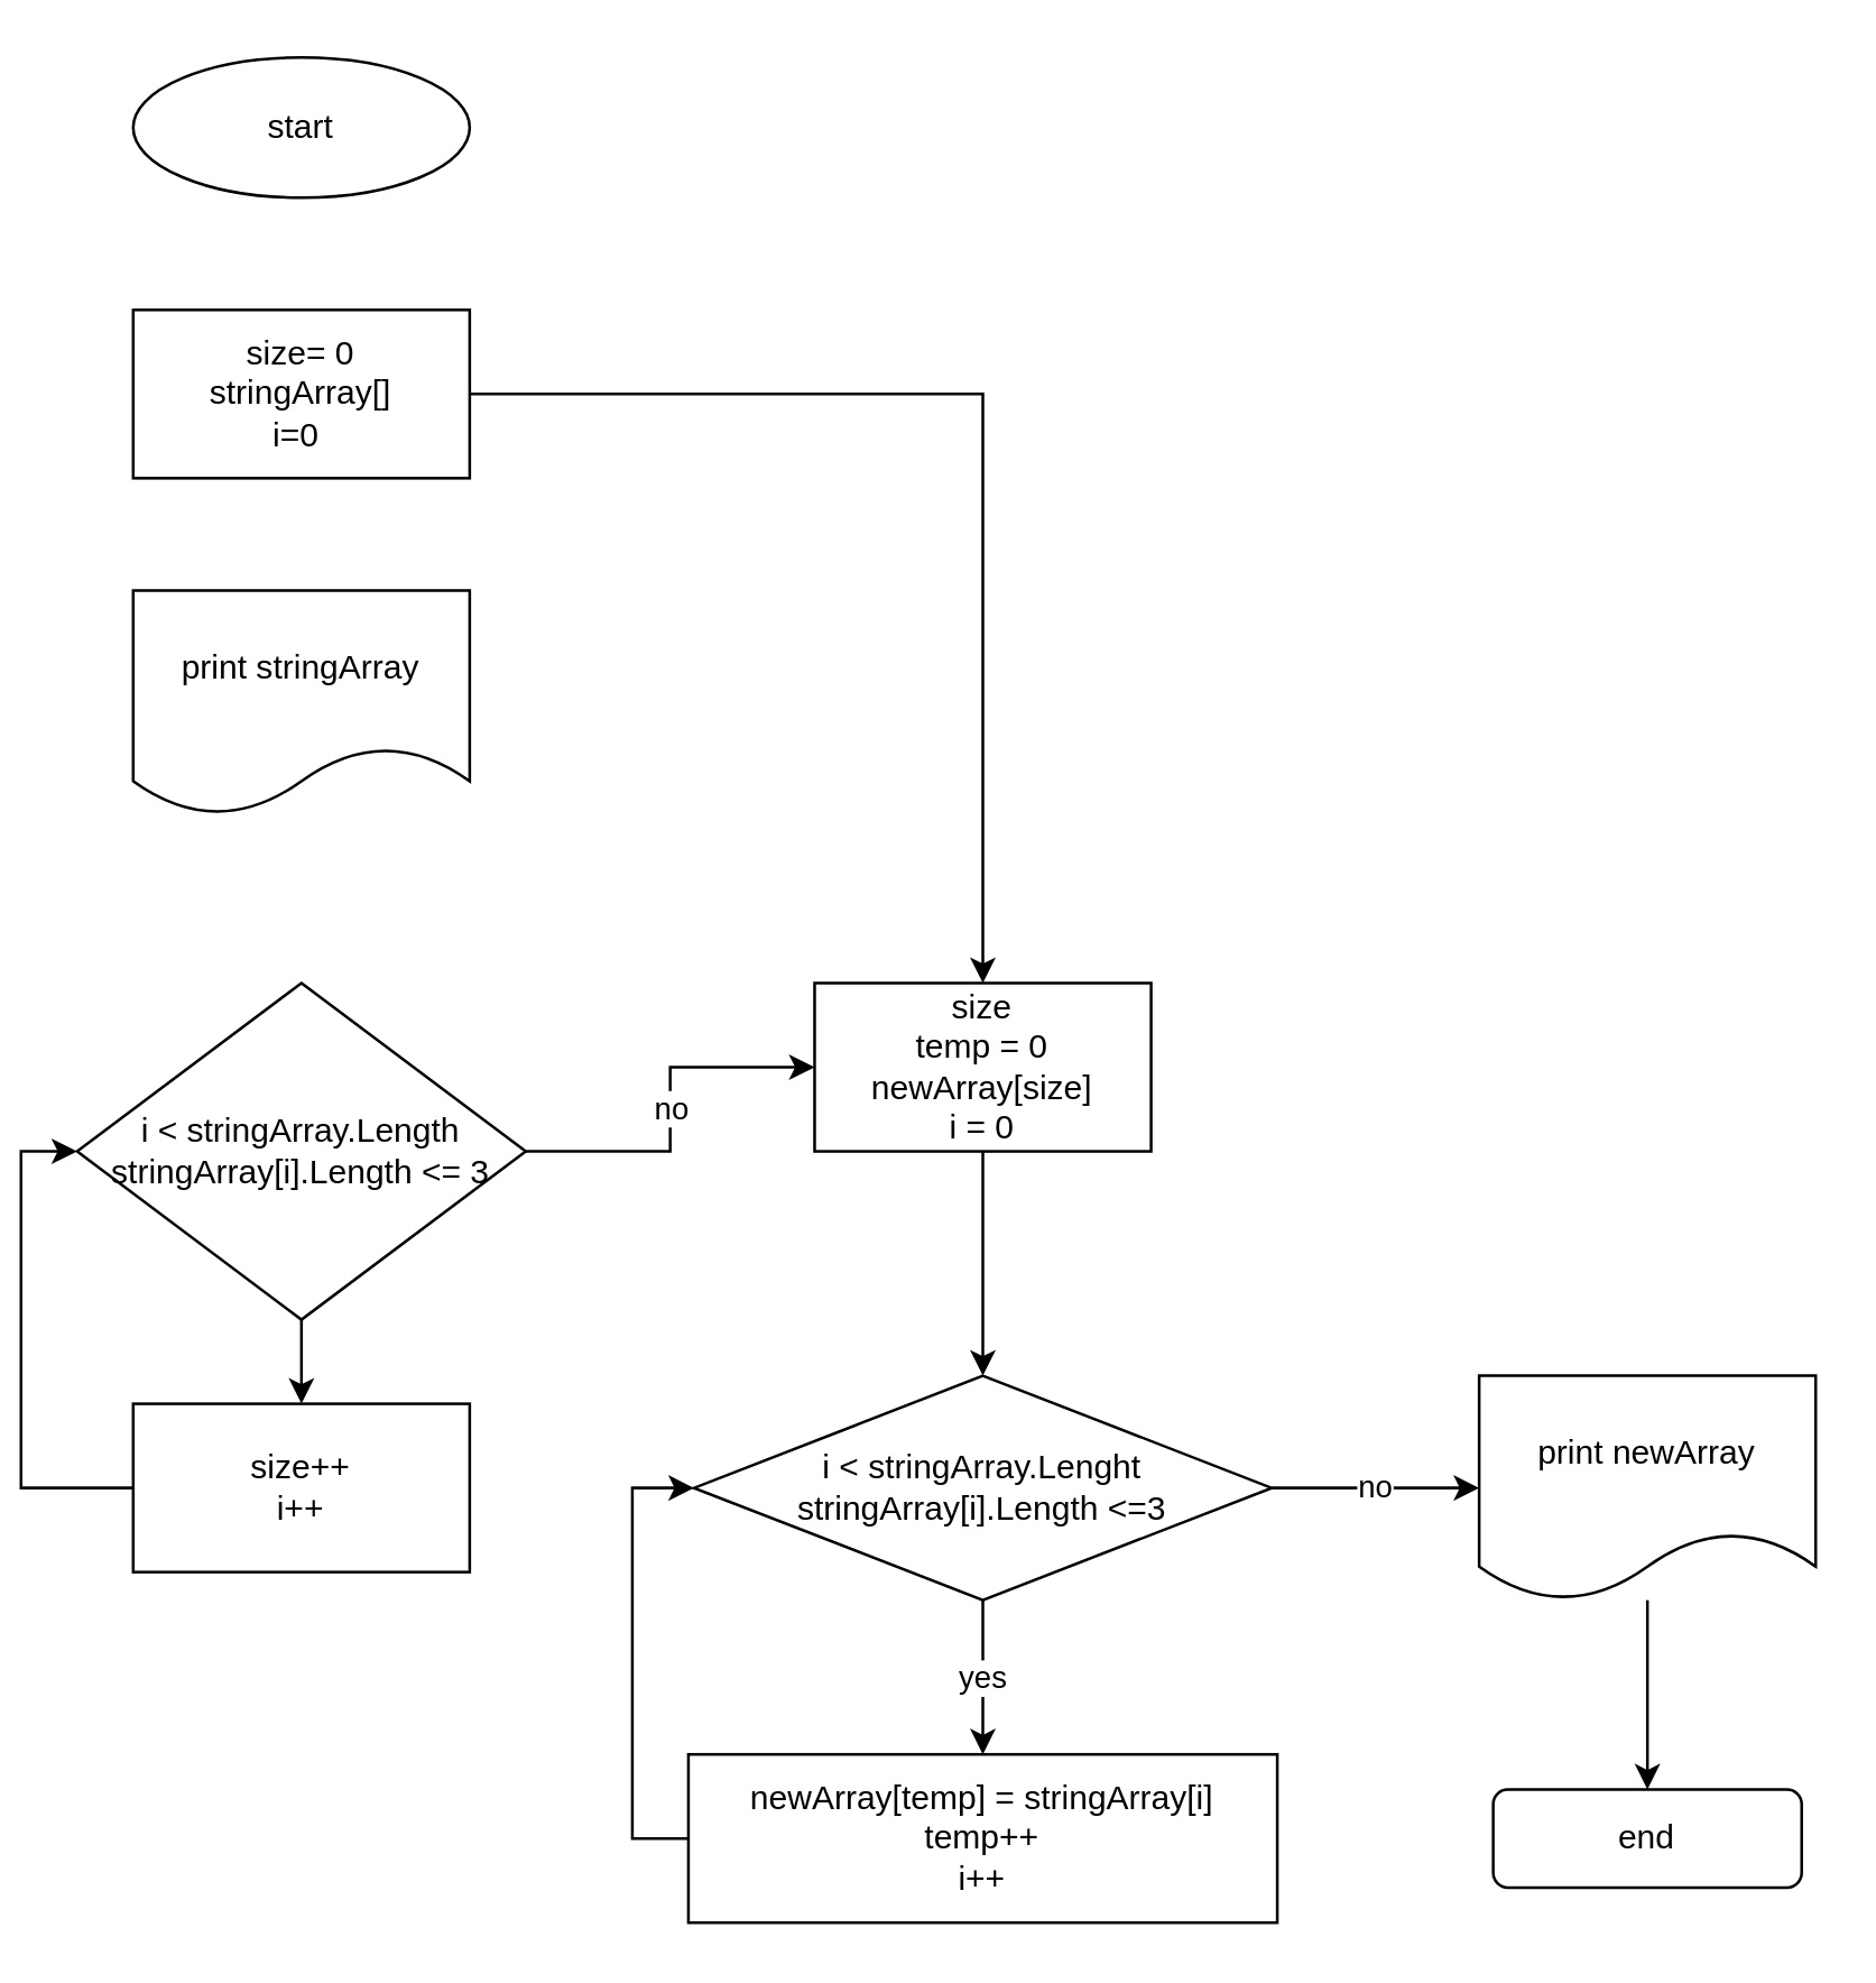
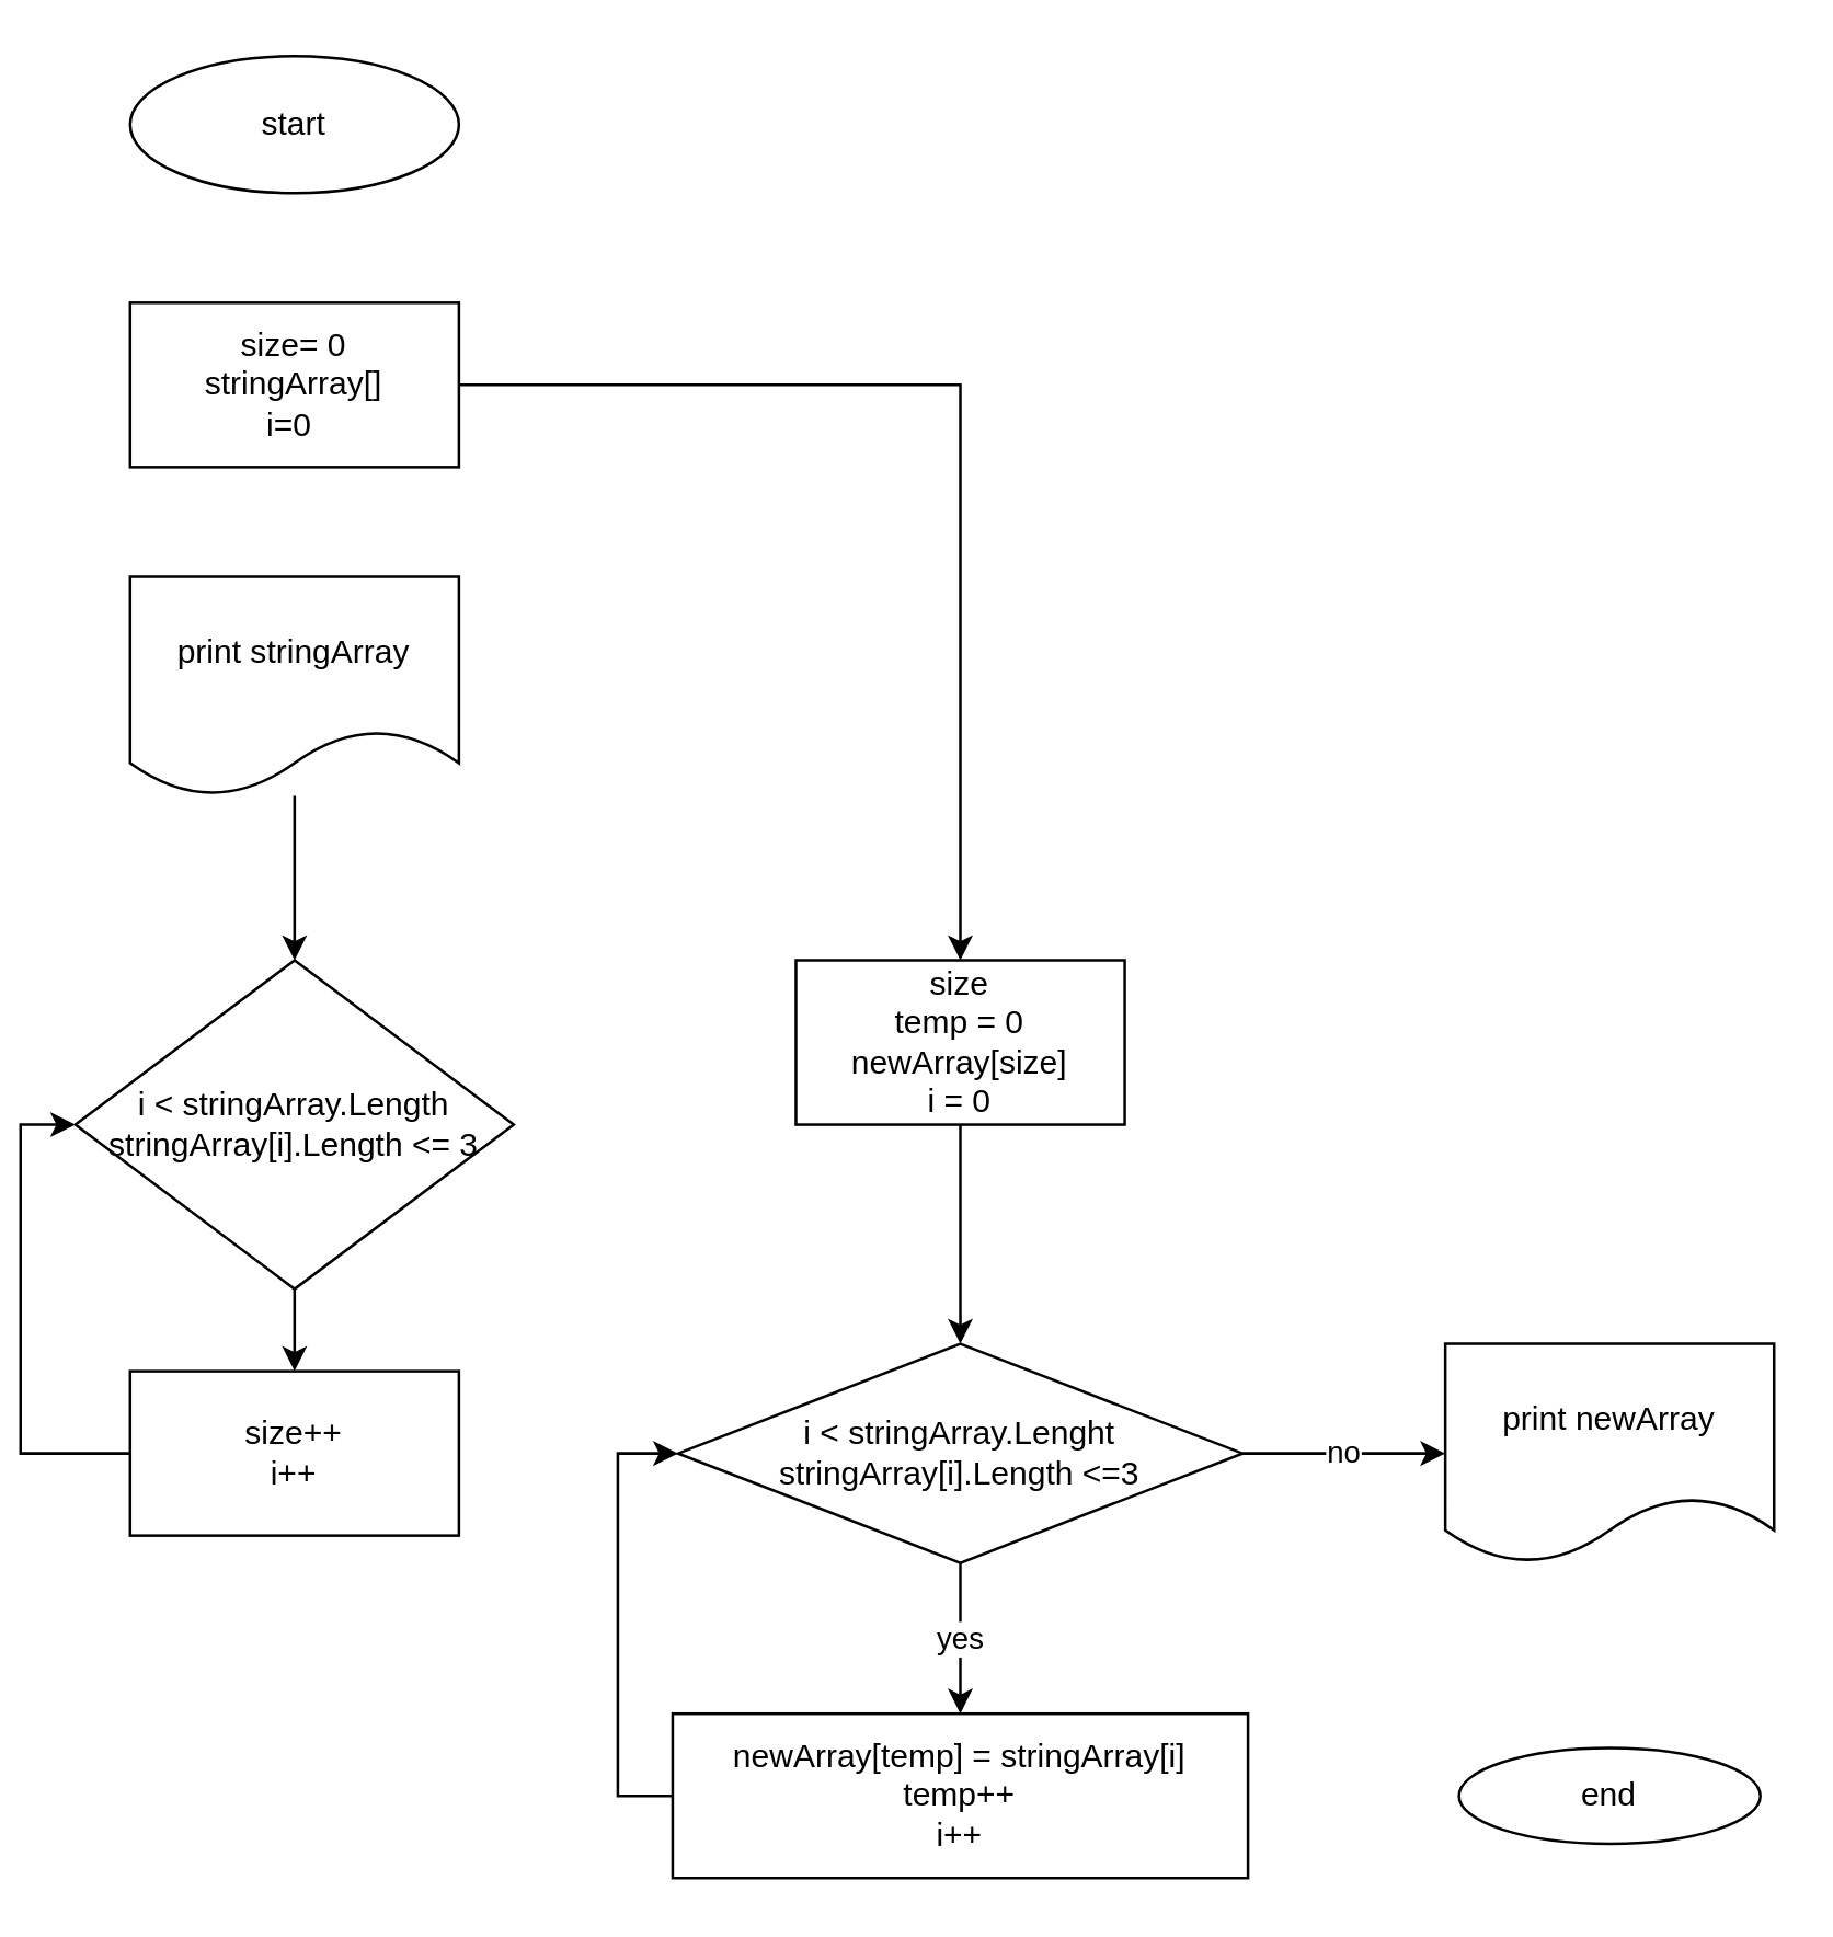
+ <mxCell id="20" value="" style="edgeStyle=orthogonalEdgeStyle;rounded=0;orthogonalLoop=1;jettySize=auto;html=1;" edge="1" parent="1" source="21" target="7"><mxGeometry relative="1" as="geometry" /></mxCell>
- <mxCell id="5" value="no" style="edgeStyle=orthogonalEdgeStyle;rounded=0;orthogonalLoop=1;jettySize=auto;html=1;" edge="1" parent="1" source="7" target="11"><mxGeometry relative="1" as="geometry" /></mxCell>
- <mxCell id="17" value="" style="edgeStyle=orthogonalEdgeStyle;rounded=0;orthogonalLoop=1;jettySize=auto;html=1;" edge="1" parent="1" source="18" target="19"><mxGeometry relative="1" as="geometry" /></mxCell>
- <mxCell id="19" value="end" style="whiteSpace=wrap;html=1;rounded=1;" vertex="1" parent="1"><mxGeometry x="525" y="637.5" width="110" height="35" as="geometry" /></mxCell>
+ <mxCell id="19" value="end" style="ellipse;whiteSpace=wrap;html=1;rounded=0;" vertex="1" parent="1"><mxGeometry x="525" y="637.5" width="110" height="35" as="geometry" /></mxCell>
